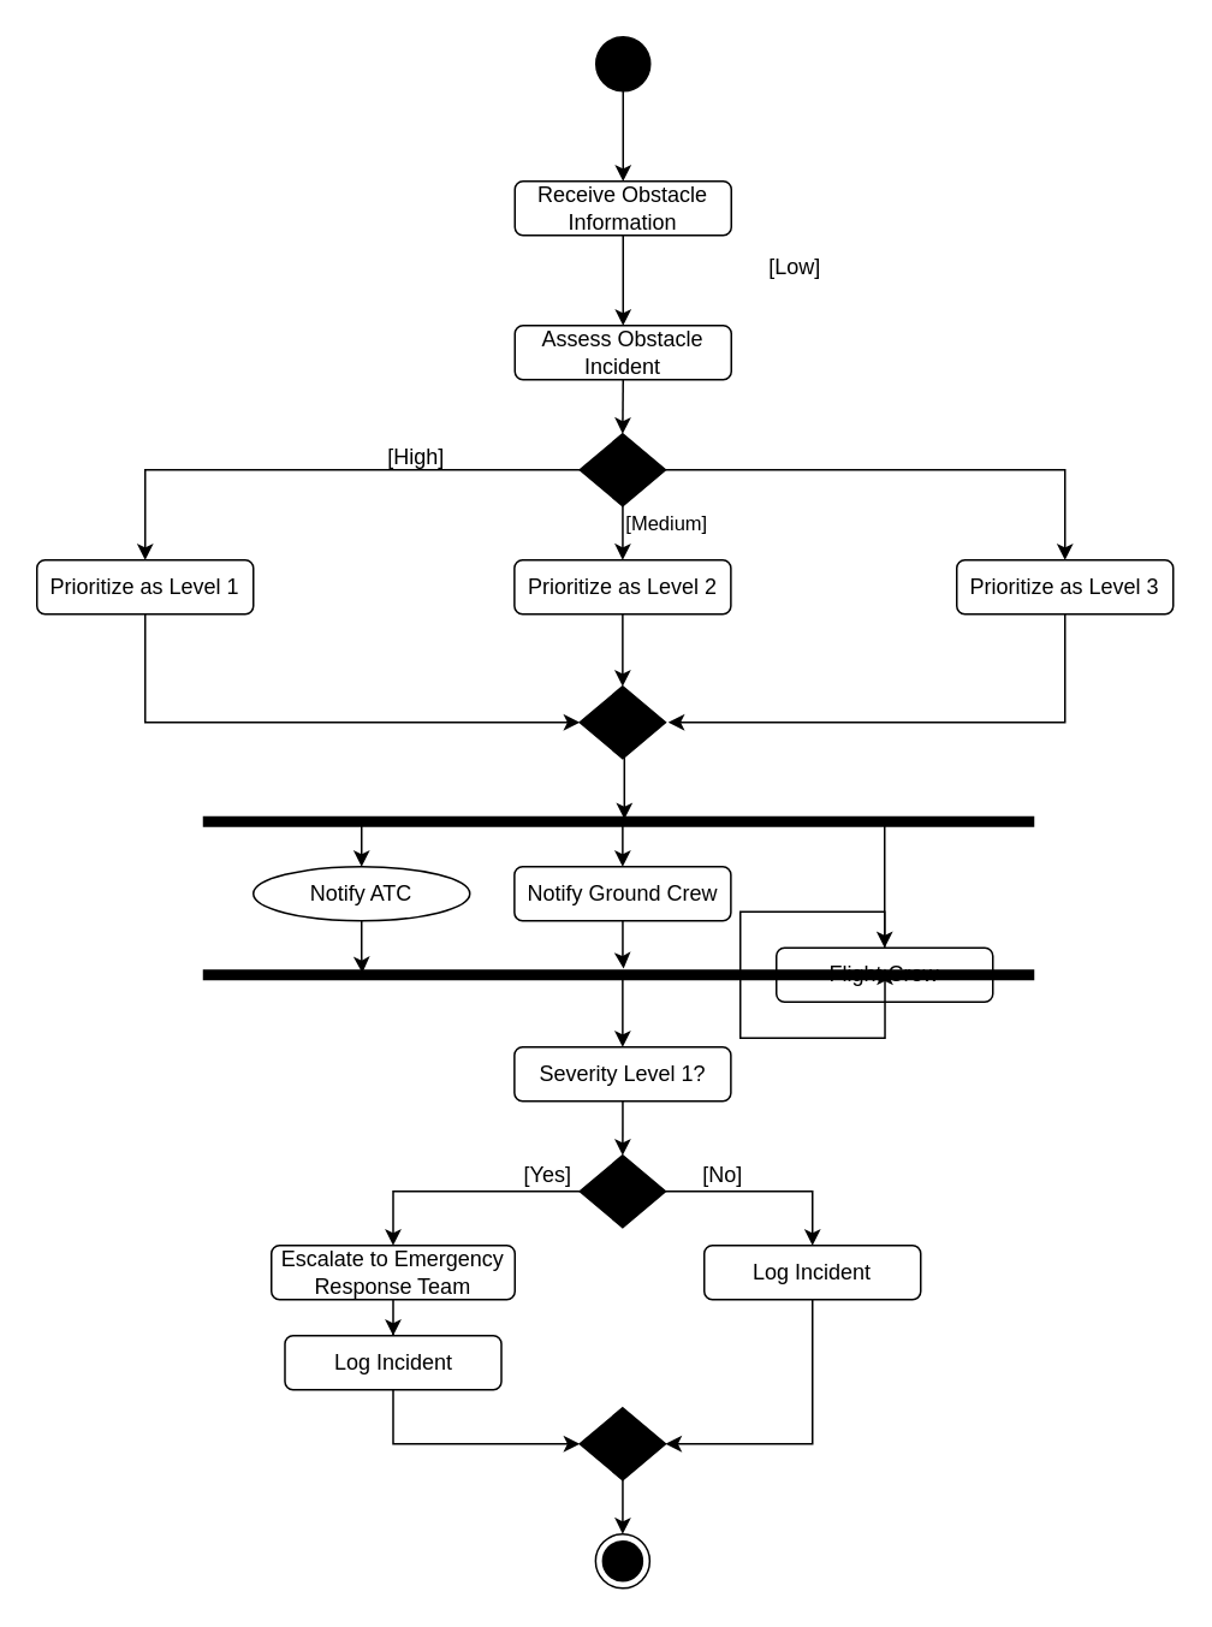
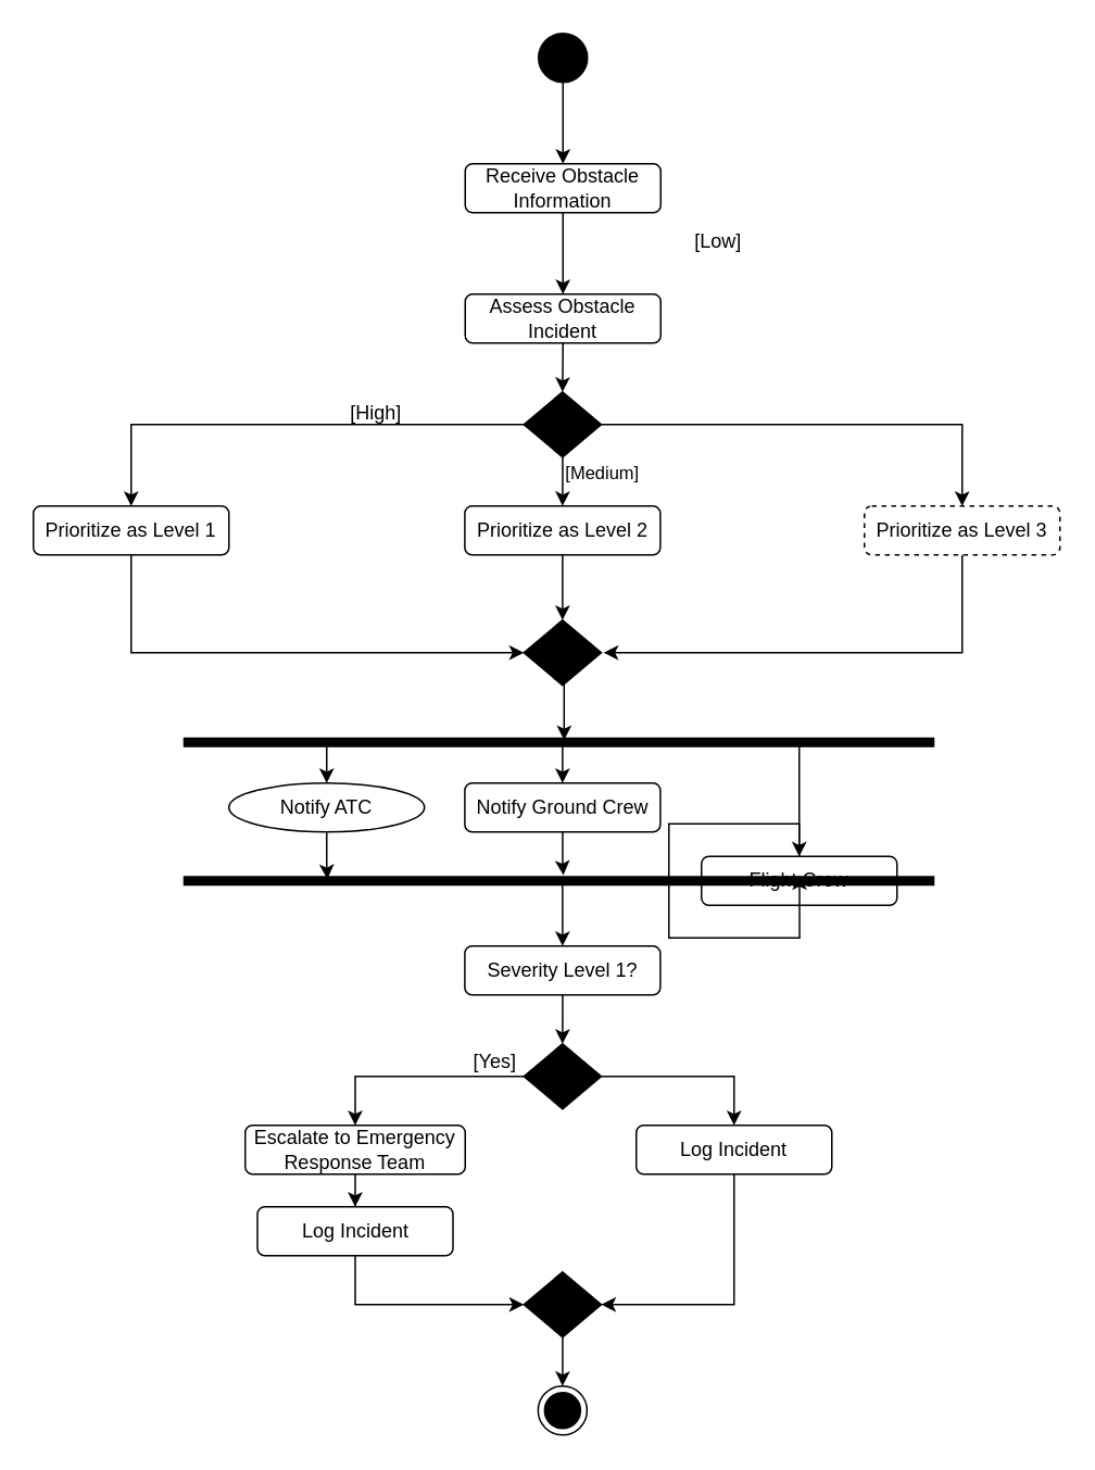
- <mxCell id="18" value="Prioritize as Level 3" style="rounded=1;whiteSpace=wrap;html=1;" vertex="1" parent="1"><mxGeometry x="530" y="310" width="120" height="30" as="geometry" /></mxCell>
+ <mxCell id="18" value="Prioritize as Level 3" style="rounded=1;whiteSpace=wrap;html=1;dashed=1;" vertex="1" parent="1"><mxGeometry x="530" y="310" width="120" height="30" as="geometry" /></mxCell>
- <mxCell id="49" value="[No]" style="text;html=1;align=center;verticalAlign=middle;resizable=0;points=[];autosize=1;strokeColor=none;fillColor=none;" vertex="1" parent="1"><mxGeometry x="375" y="636" width="50" height="30" as="geometry" /></mxCell>
